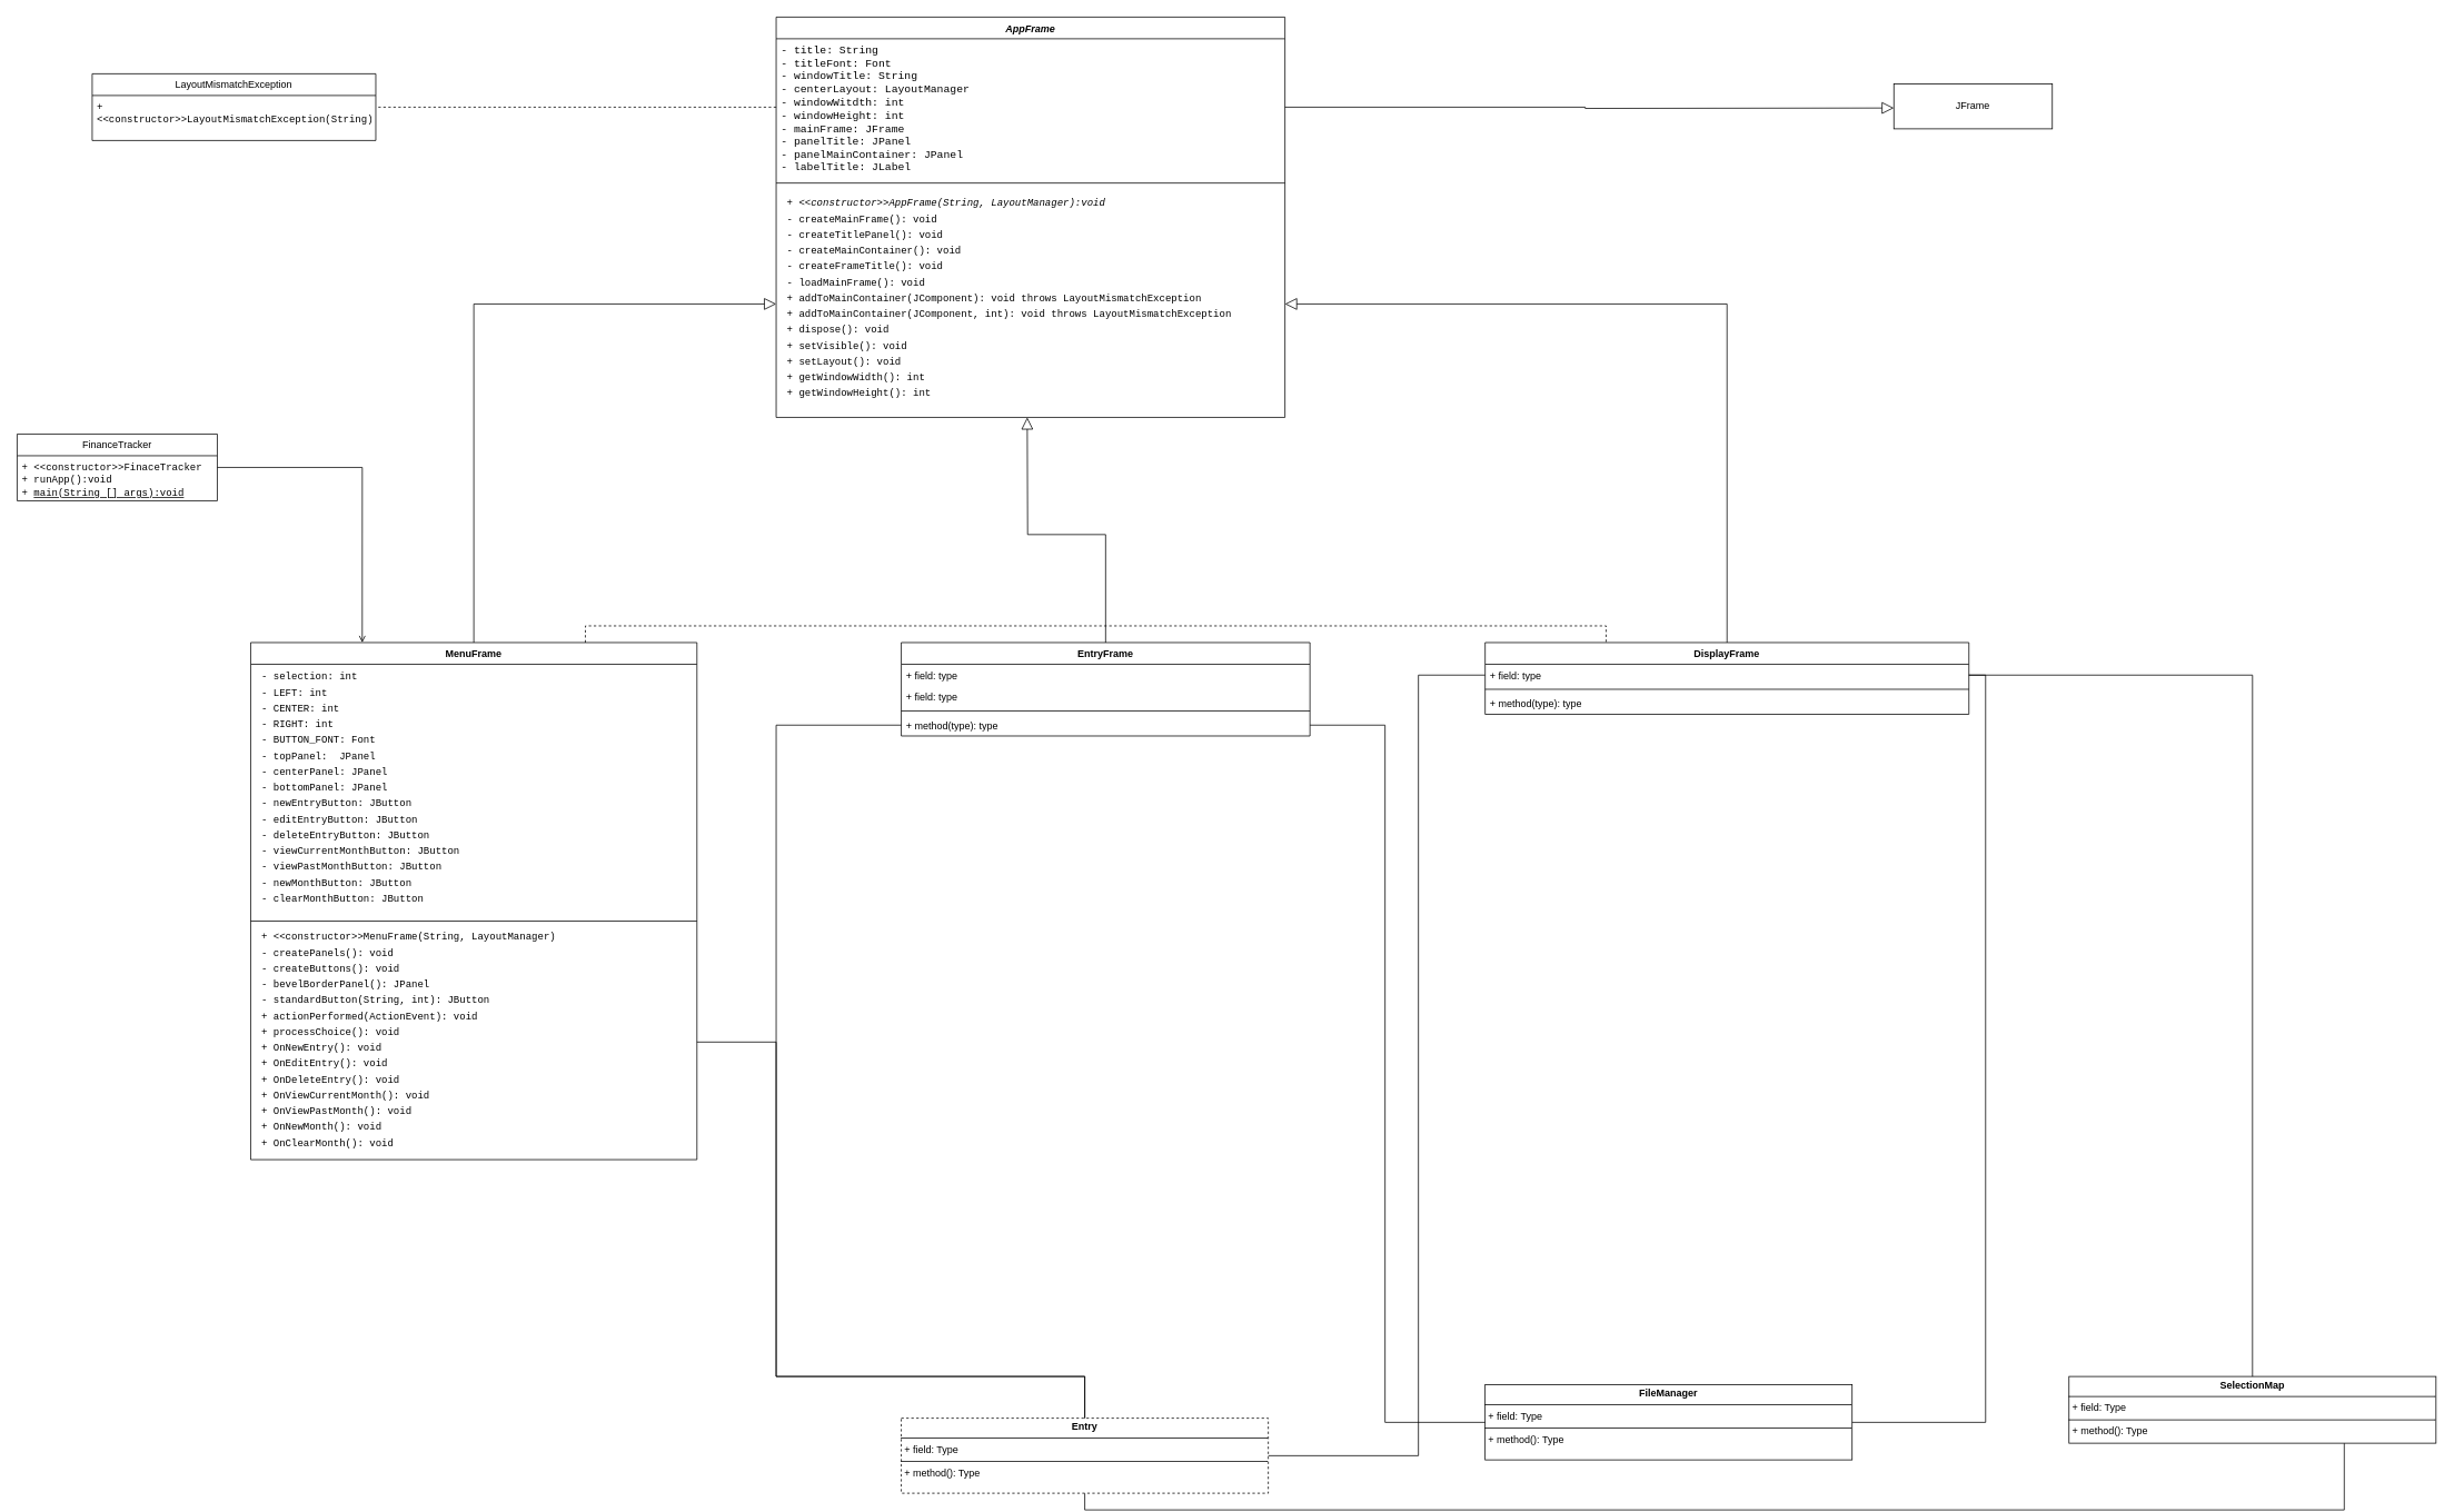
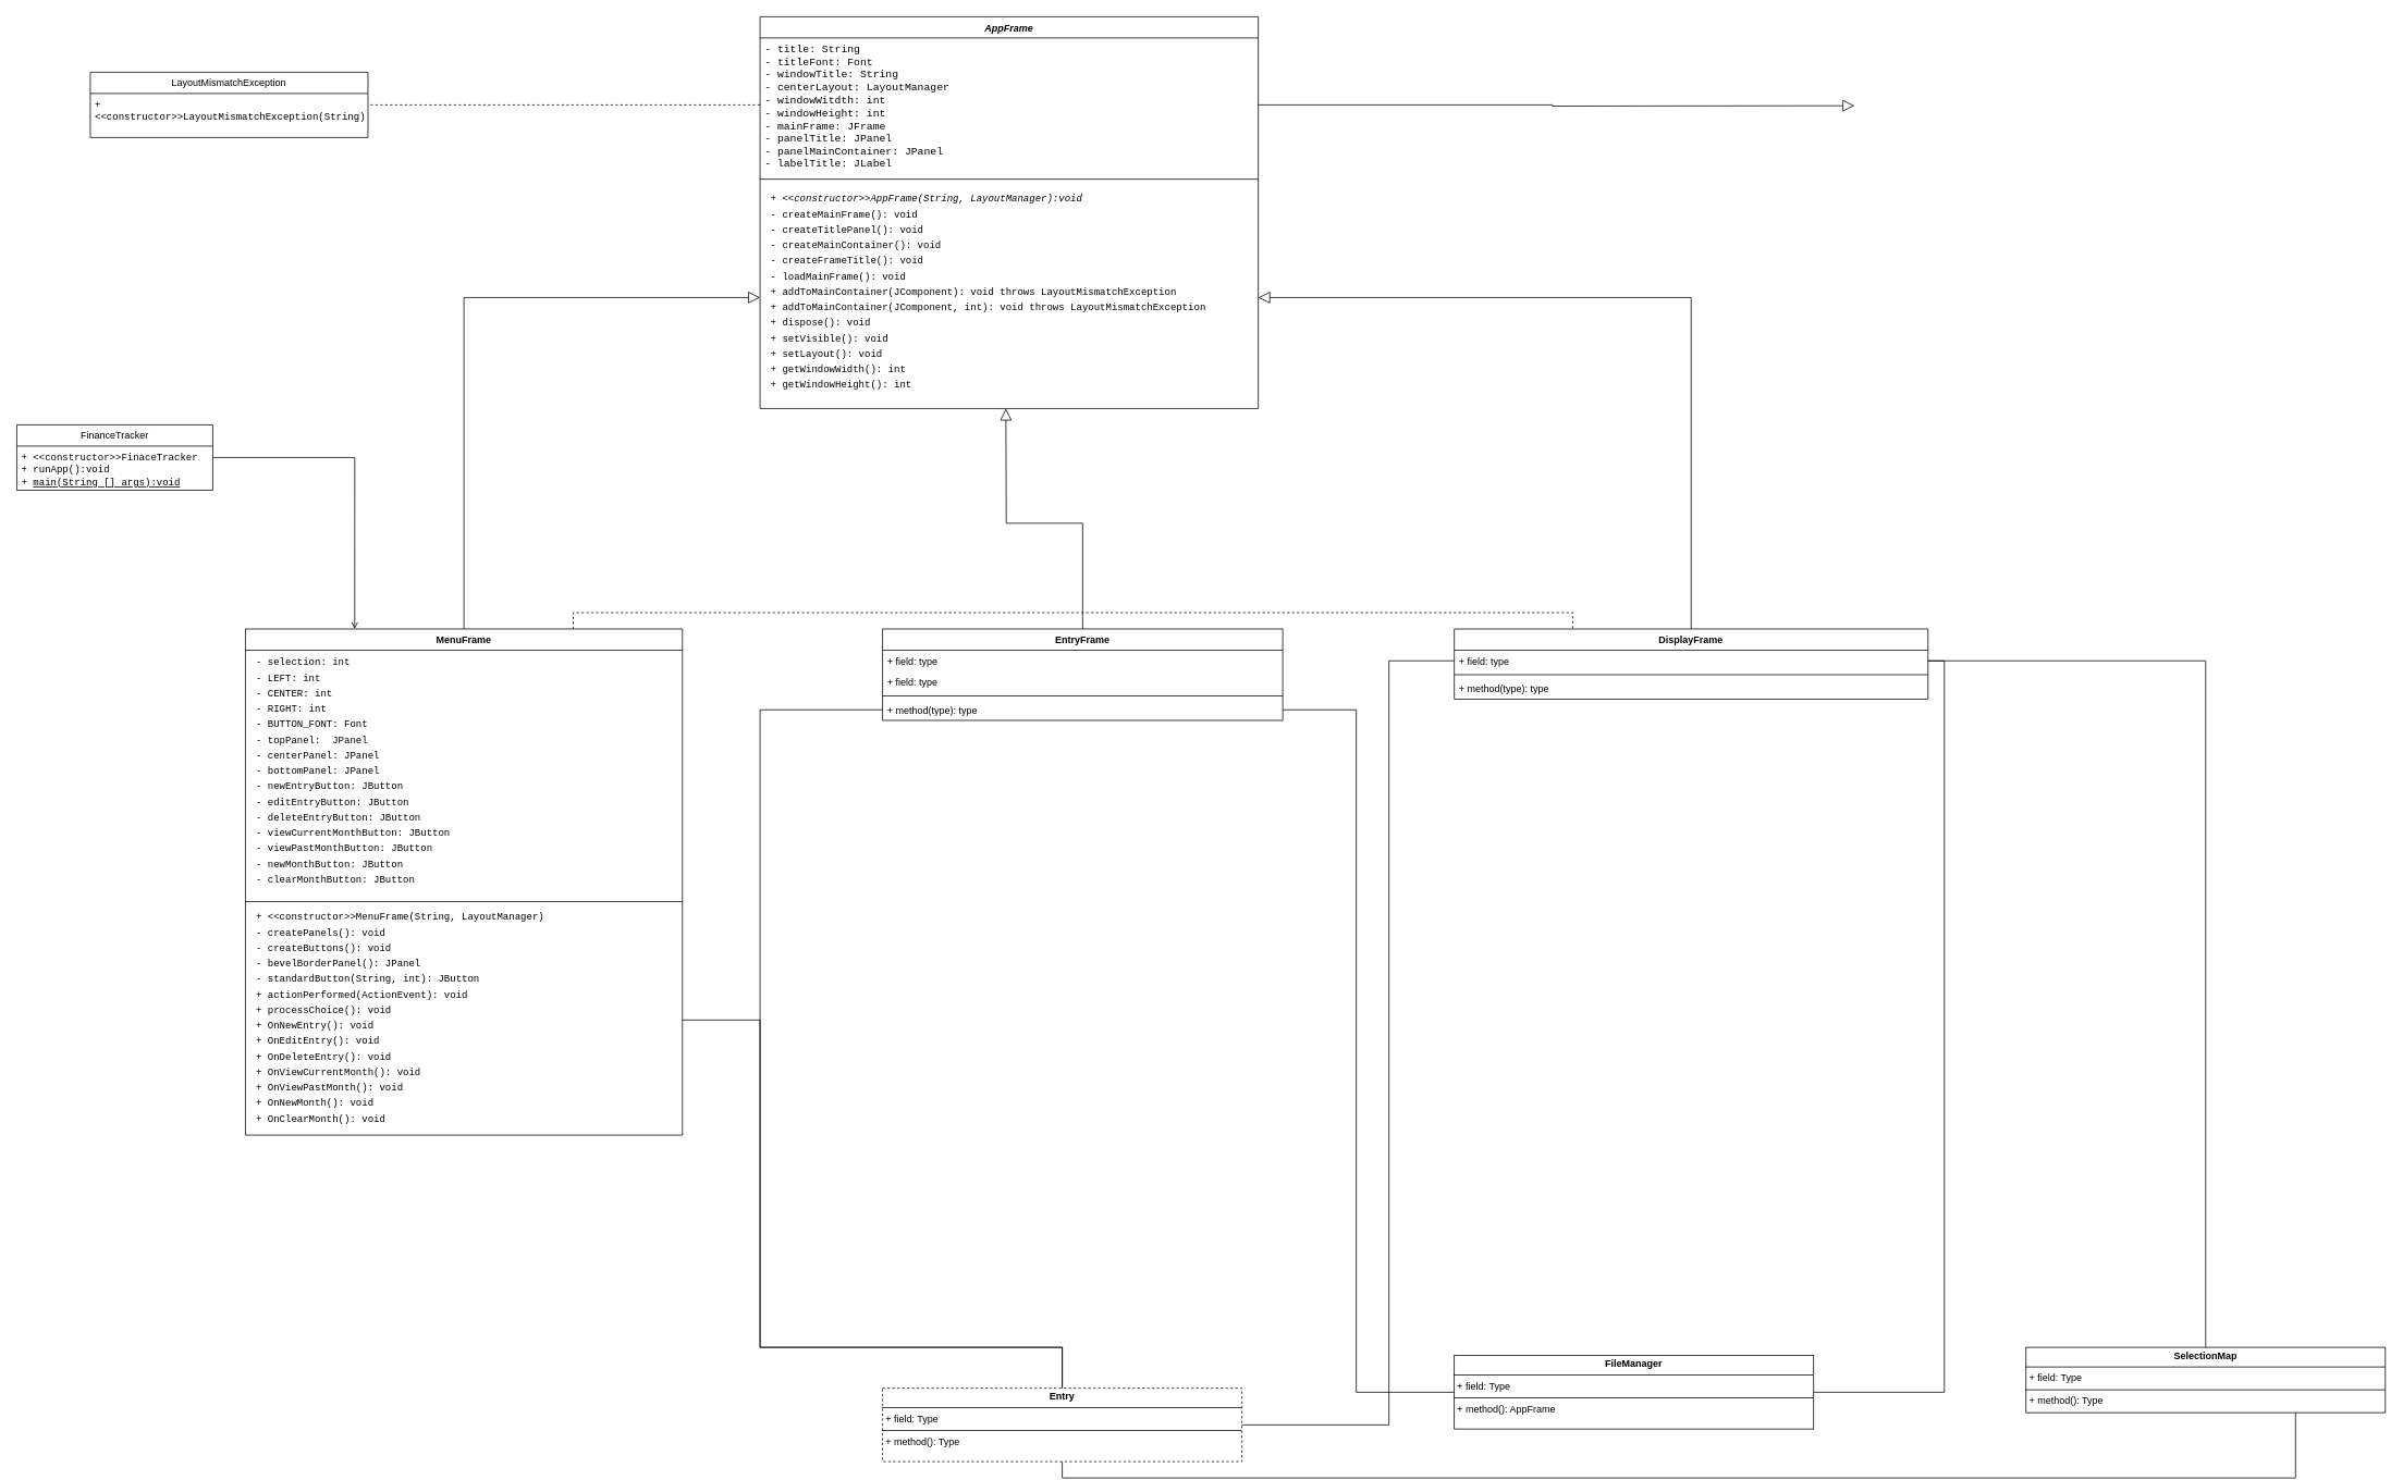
- <mxCell id="40" value="JFrame" style="html=1;whiteSpace=wrap;" vertex="1" parent="1"><mxGeometry x="2270" y="100" width="190" height="54" as="geometry" /></mxCell>
- <mxCell id="32" value="&lt;p style=&quot;margin:0px;margin-top:4px;text-align:center;&quot;&gt;&lt;b&gt;FileManager&lt;/b&gt;&lt;/p&gt;&lt;hr size=&quot;1&quot; style=&quot;border-style:solid;&quot;&gt;&lt;p style=&quot;margin:0px;margin-left:4px;&quot;&gt;+ field: Type&lt;/p&gt;&lt;hr size=&quot;1&quot; style=&quot;border-style:solid;&quot;&gt;&lt;p style=&quot;margin:0px;margin-left:4px;&quot;&gt;+ method(): Type&lt;/p&gt;" style="verticalAlign=top;align=left;overflow=fill;html=1;whiteSpace=wrap;" vertex="1" parent="1"><mxGeometry x="1780" y="1660" width="440" height="90" as="geometry" /></mxCell>
+ <mxCell id="32" value="&lt;p style=&quot;margin:0px;margin-top:4px;text-align:center;&quot;&gt;&lt;b&gt;FileManager&lt;/b&gt;&lt;/p&gt;&lt;hr size=&quot;1&quot; style=&quot;border-style:solid;&quot;&gt;&lt;p style=&quot;margin:0px;margin-left:4px;&quot;&gt;+ field: Type&lt;/p&gt;&lt;hr size=&quot;1&quot; style=&quot;border-style:solid;&quot;&gt;&lt;p style=&quot;margin:0px;margin-left:4px;&quot;&gt;+ method(): AppFrame&lt;/p&gt;" style="verticalAlign=top;align=left;overflow=fill;html=1;whiteSpace=wrap;" vertex="1" parent="1"><mxGeometry x="1780" y="1660" width="440" height="90" as="geometry" /></mxCell>
